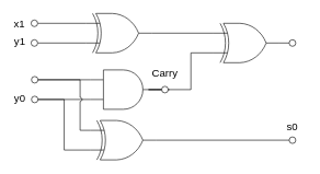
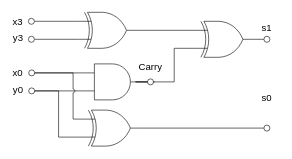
- <mxCell id="24" value="x1" style="text;html=1;strokeColor=none;fillColor=none;align=center;verticalAlign=middle;whiteSpace=wrap;rounded=0;fontSize=16;" vertex="1" parent="1"><mxGeometry x="20.5" y="25" width="16" height="20" as="geometry" /></mxCell>
+ <mxCell id="24" value="x3" style="text;html=1;strokeColor=none;fillColor=none;align=center;verticalAlign=middle;whiteSpace=wrap;rounded=0;fontSize=16;" vertex="1" parent="1"><mxGeometry x="20.5" y="25" width="16" height="20" as="geometry" /></mxCell>
+ <mxCell id="31" value="s1" style="text;html=1;strokeColor=none;fillColor=none;align=center;verticalAlign=middle;whiteSpace=wrap;rounded=0;dashed=1;fontSize=16;" vertex="1" parent="1"><mxGeometry x="424" y="35" width="40" height="20" as="geometry" /></mxCell>
- <mxCell id="25" value="y1" style="text;html=1;strokeColor=none;fillColor=none;align=center;verticalAlign=middle;whiteSpace=wrap;rounded=0;fontSize=16;" vertex="1" parent="1"><mxGeometry x="20.5" y="53" width="17" height="20" as="geometry" /></mxCell>
+ <mxCell id="25" value="y3" style="text;html=1;strokeColor=none;fillColor=none;align=center;verticalAlign=middle;whiteSpace=wrap;rounded=0;fontSize=16;" vertex="1" parent="1"><mxGeometry x="20.5" y="53" width="17" height="20" as="geometry" /></mxCell>
+ <mxCell id="18" value="x0" style="text;html=1;strokeColor=none;fillColor=none;align=center;verticalAlign=middle;whiteSpace=wrap;rounded=0;fontSize=16;" vertex="1" parent="15"><mxGeometry width="16" height="20" as="geometry" /></mxCell>
- <mxCell id="13" value="s0" style="text;html=1;strokeColor=none;fillColor=none;align=center;verticalAlign=middle;whiteSpace=wrap;rounded=0;dashed=1;fontSize=16;" vertex="1" parent="1"><mxGeometry x="424" y="183" width="40" height="20" as="geometry" /></mxCell>
+ <mxCell id="13" value="s0" style="text;html=1;strokeColor=none;fillColor=none;align=center;verticalAlign=middle;whiteSpace=wrap;rounded=0;dashed=1;fontSize=16;" vertex="1" parent="1"><mxGeometry x="424" y="153" width="40" height="20" as="geometry" /></mxCell>
